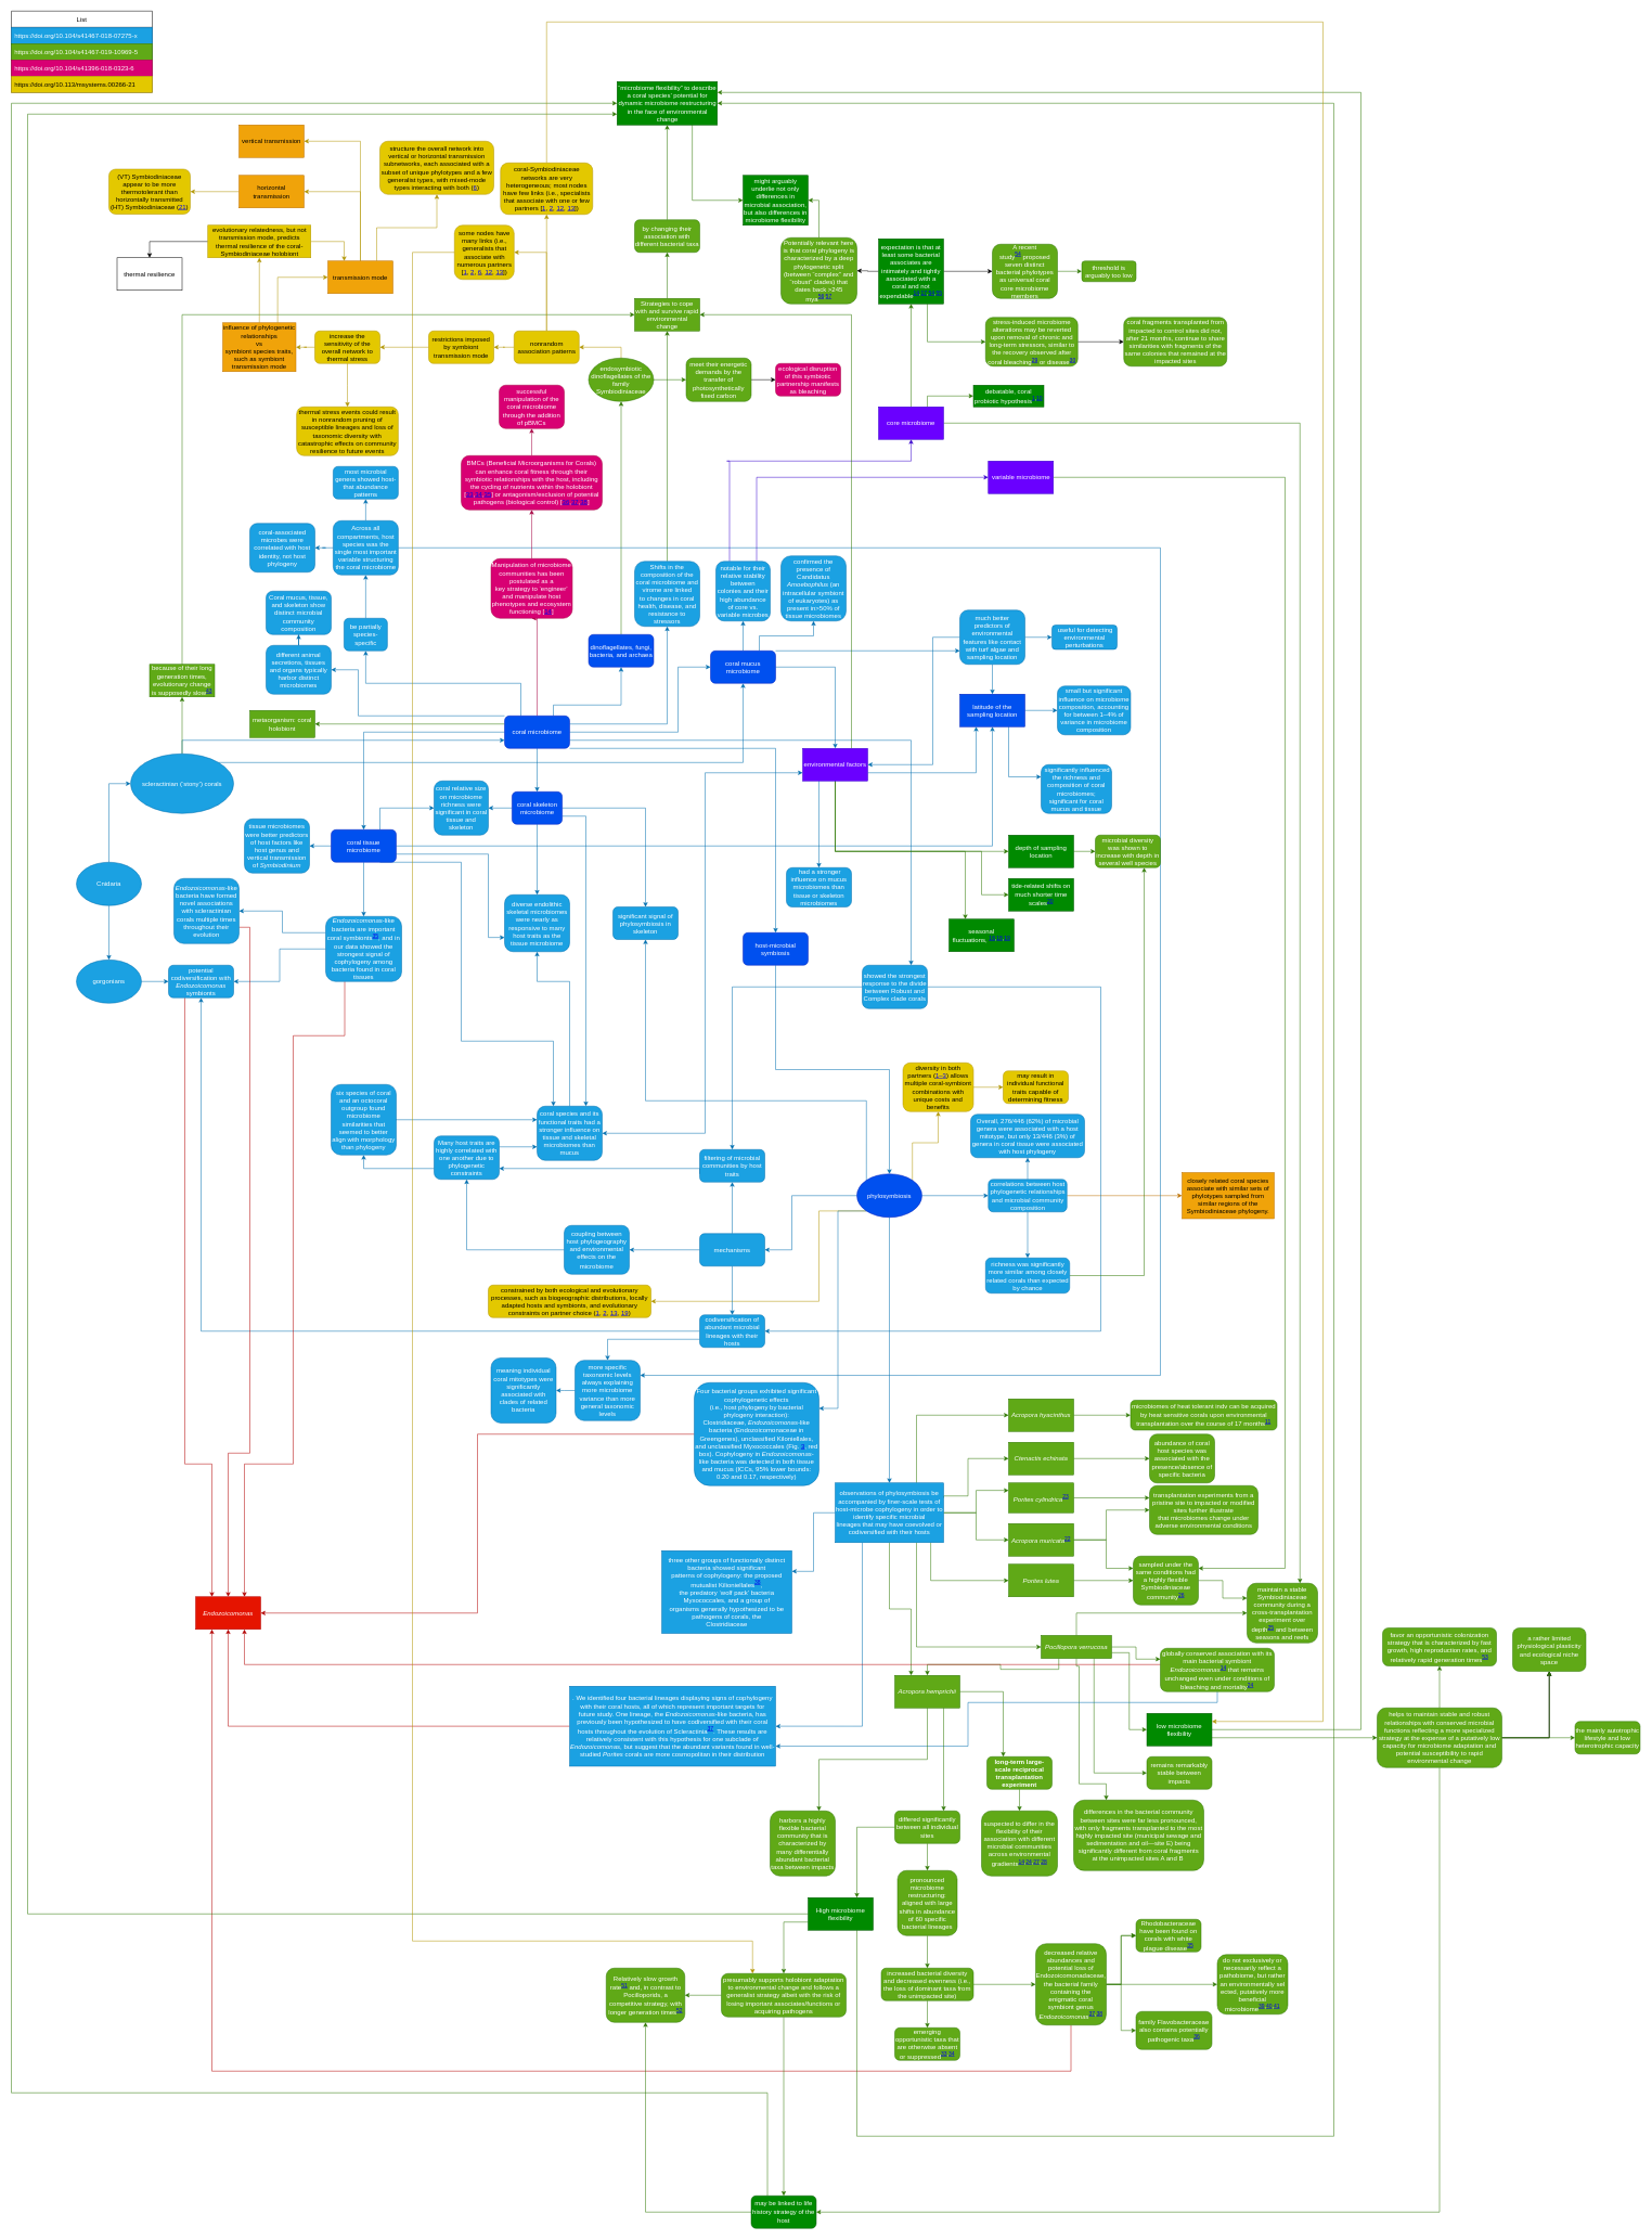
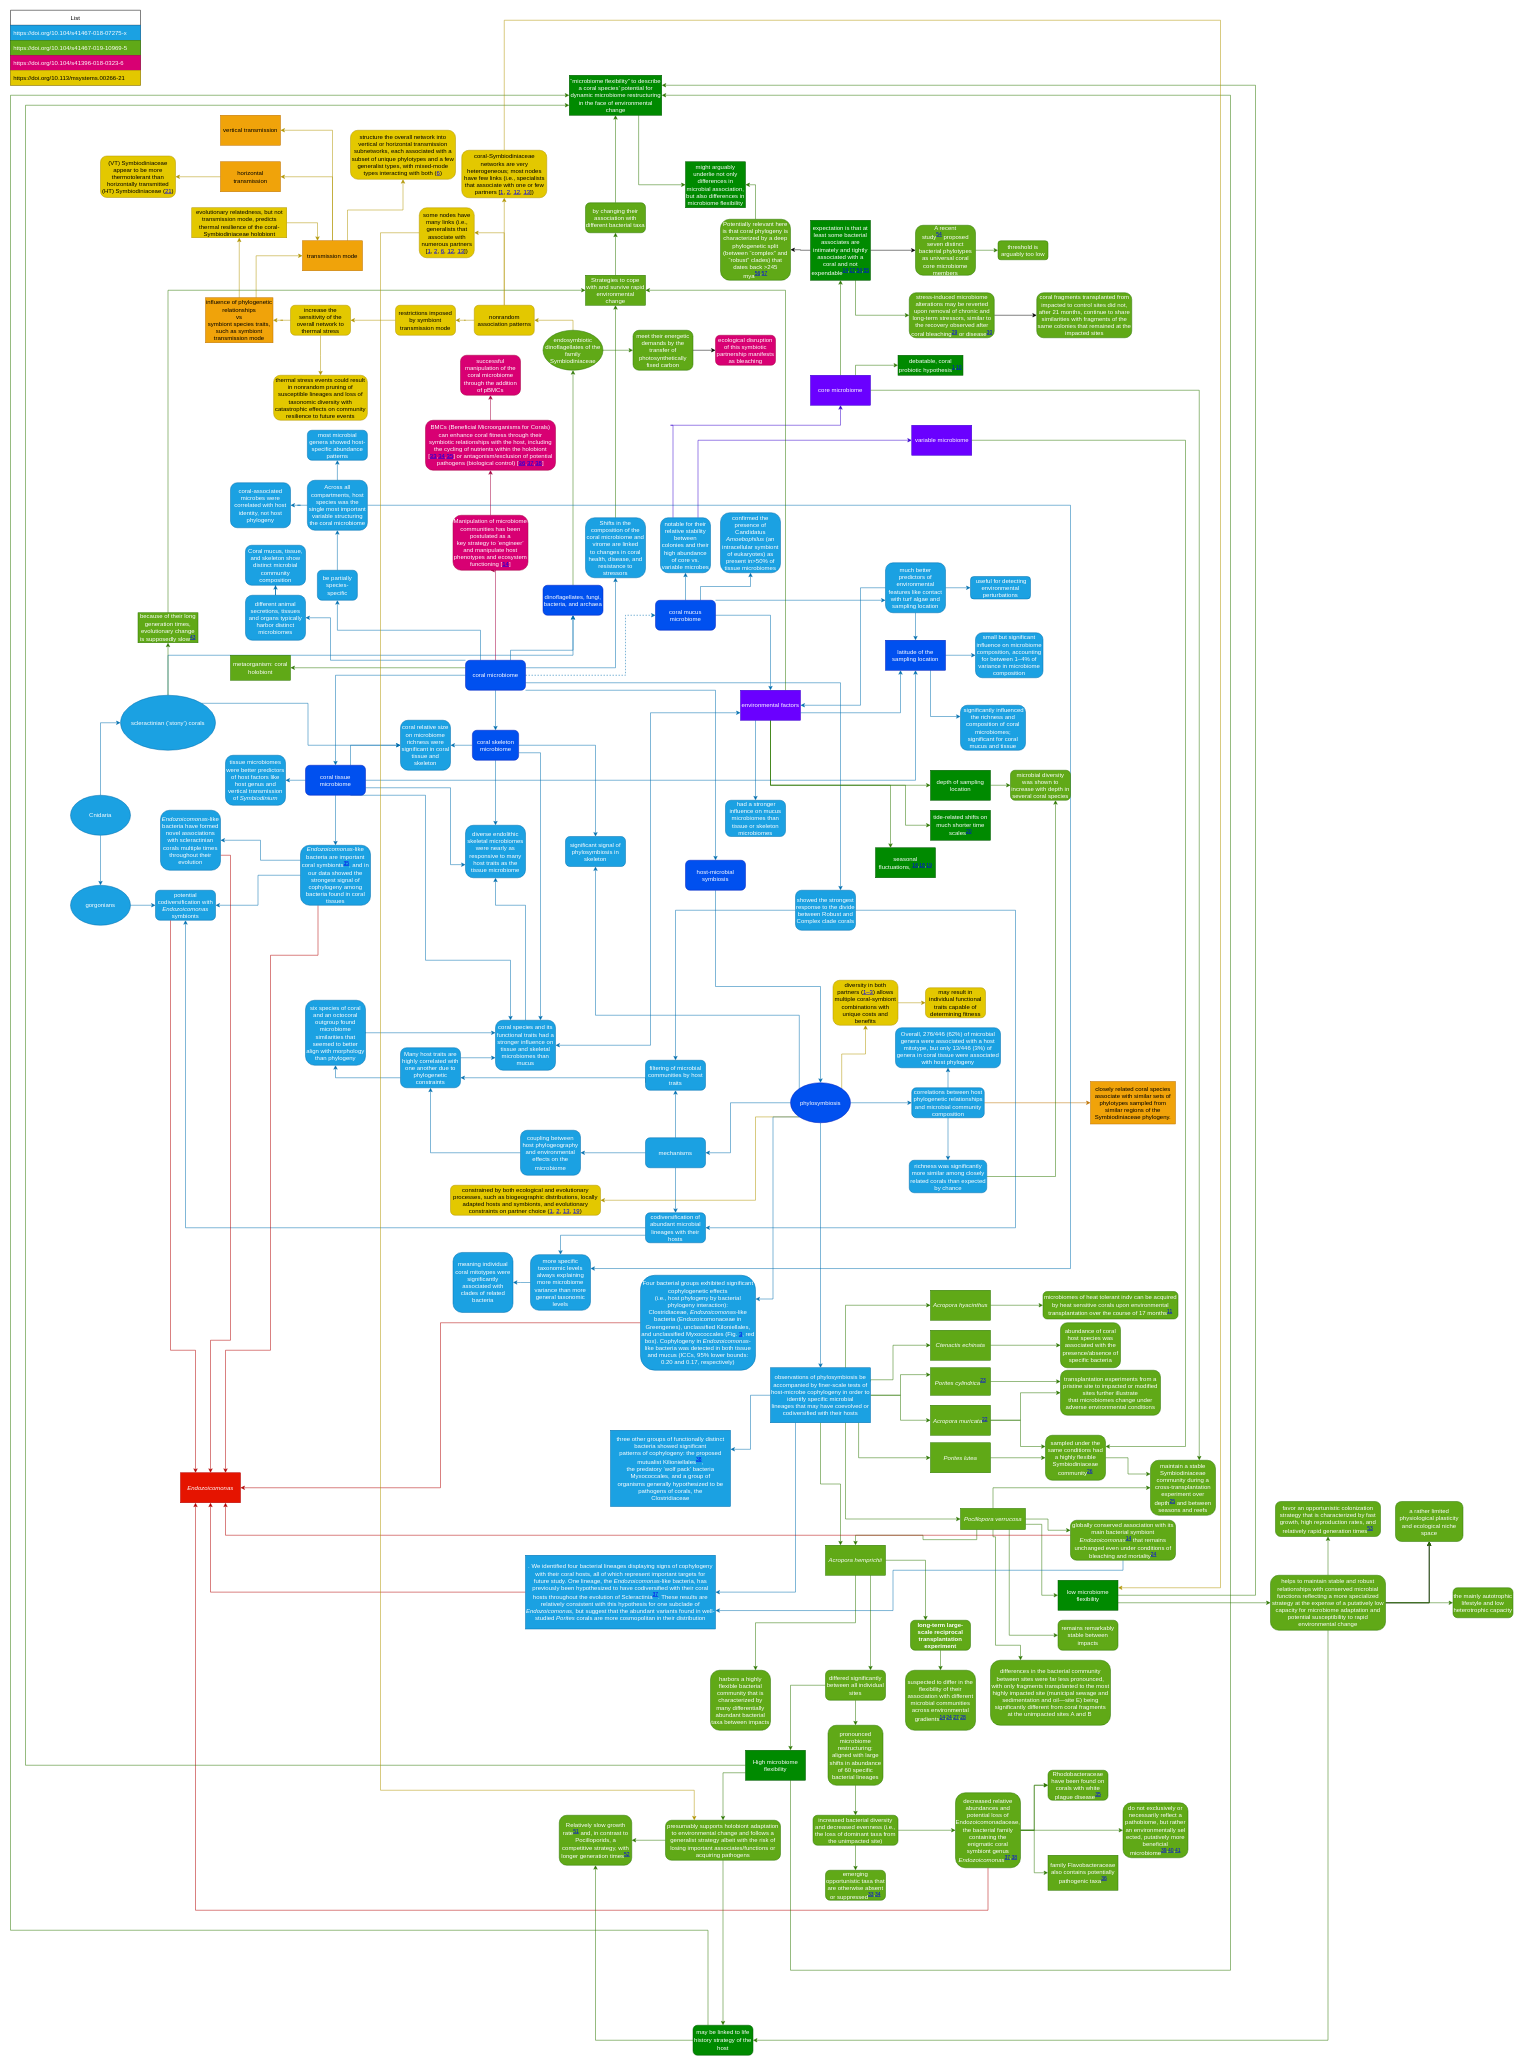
- <mxCell id="288" style="edgeStyle=orthogonalEdgeStyle;rounded=0;orthogonalLoop=1;jettySize=auto;html=1;entryX=0.5;entryY=0;entryDx=0;entryDy=0;" parent="1" source="289" target="308" edge="1"><mxGeometry relative="1" as="geometry" /></mxCell>
- <mxCell id="308" value="thermal resilience" style="rounded=0;whiteSpace=wrap;html=1;" parent="1" vertex="1"><mxGeometry x="215" y="475" width="120" height="60" as="geometry" /></mxCell>
- <mxCell id="113" value="most microbial genera showed host-that abundance patterns" style="whiteSpace=wrap;html=1;rounded=1;fillColor=#1ba1e2;fontColor=#ffffff;strokeColor=#006EAF;" parent="1" vertex="1"><mxGeometry x="613.75" y="860" width="120" height="60" as="geometry" /></mxCell>
+ <mxCell id="113" value="most microbial genera showed host-specific abundance patterns" style="whiteSpace=wrap;html=1;rounded=1;fillColor=#1ba1e2;fontColor=#ffffff;strokeColor=#006EAF;" parent="1" vertex="1"><mxGeometry x="613.75" y="860" width="120" height="60" as="geometry" /></mxCell>
- <mxCell id="13" style="edgeStyle=orthogonalEdgeStyle;rounded=0;orthogonalLoop=1;jettySize=auto;html=1;entryX=0;entryY=0.5;entryDx=0;entryDy=0;fillColor=#1ba1e2;strokeColor=#006EAF;exitX=1;exitY=0.5;exitDx=0;exitDy=0;" parent="1" source="19" target="70" edge="1"><mxGeometry relative="1" as="geometry"><Array as="points"><mxPoint x="1250" y="1350" /><mxPoint x="1250" y="1230" /></Array></mxGeometry></mxCell>
+ <mxCell id="13" style="edgeStyle=orthogonalEdgeStyle;rounded=0;orthogonalLoop=1;jettySize=auto;html=1;entryX=0;entryY=0.5;entryDx=0;entryDy=0;fillColor=#1ba1e2;strokeColor=#006EAF;exitX=1;exitY=0.5;exitDx=0;exitDy=0;dashed=1;" parent="1" source="19" target="70" edge="1"><mxGeometry relative="1" as="geometry"><Array as="points"><mxPoint x="1250" y="1350" /><mxPoint x="1250" y="1230" /></Array></mxGeometry></mxCell>
- <mxCell id="2" style="edgeStyle=orthogonalEdgeStyle;rounded=0;orthogonalLoop=1;jettySize=auto;html=1;exitX=0.5;exitY=0;exitDx=0;exitDy=0;entryX=0;entryY=0.75;entryDx=0;entryDy=0;fillColor=#1ba1e2;strokeColor=#006EAF;" parent="1" source="4" target="19" edge="1"><mxGeometry relative="1" as="geometry" /></mxCell>
+ <mxCell id="2" style="edgeStyle=orthogonalEdgeStyle;rounded=0;orthogonalLoop=1;jettySize=auto;html=1;exitX=0.5;exitY=0;exitDx=0;exitDy=0;fillColor=#1ba1e2;strokeColor=#006EAF;" parent="1" source="4" target="6" edge="1"><mxGeometry relative="1" as="geometry" /></mxCell>
- <mxCell id="12" value="" style="edgeStyle=orthogonalEdgeStyle;rounded=0;orthogonalLoop=1;jettySize=auto;html=1;exitX=1;exitY=0;exitDx=0;exitDy=0;fillColor=#1ba1e2;strokeColor=#006EAF;" parent="1" source="4" target="70" edge="1"><mxGeometry relative="1" as="geometry" /></mxCell>
+ <mxCell id="12" value="" style="edgeStyle=orthogonalEdgeStyle;rounded=0;orthogonalLoop=1;jettySize=auto;html=1;exitX=1;exitY=0;exitDx=0;exitDy=0;fillColor=#1ba1e2;strokeColor=#006EAF;" parent="1" source="4" target="107" edge="1"><mxGeometry relative="1" as="geometry" /></mxCell>
- <mxCell id="157" value="microbial diversity was shown to increase with depth in several well species" style="rounded=1;whiteSpace=wrap;html=1;fillColor=#60a917;fontColor=#ffffff;strokeColor=#2D7600;" parent="1" vertex="1"><mxGeometry x="2020" y="1540" width="120" height="60" as="geometry" /></mxCell>
+ <mxCell id="157" value="microbial diversity was shown to increase with depth in several coral species" style="rounded=1;whiteSpace=wrap;html=1;fillColor=#60a917;fontColor=#ffffff;strokeColor=#2D7600;" parent="1" vertex="1"><mxGeometry x="2020" y="1540" width="120" height="60" as="geometry" /></mxCell>
- <mxCell id="216" value="family Flavobacteraceae also contains potentially pathogenic taxa&lt;sup&gt;&lt;a id=&quot;ref-link-section-d288291724e3137&quot; href=&quot;https://www.nature.com/articles/s41467-019-10969-5#ref-CR36&quot; title=&quot;Sunagawa, S. et al. Bacterial diversity and White Plague disease-associated community changes in the Caribbean coral Montastraea faveolata. ISME J. 3, 512–521 (2009).&quot; aria-label=&quot;Reference 36&quot; data-test=&quot;citation-ref&quot; data-track-label=&quot;link&quot; data-track-action=&quot;reference anchor&quot; data-track=&quot;click&quot;&gt;36&lt;/a&gt;&lt;/sup&gt;" style="whiteSpace=wrap;html=1;rounded=1;fillColor=#60a917;fontColor=#ffffff;strokeColor=#2D7600;" parent="1" vertex="1"><mxGeometry x="2095" y="3710" width="140" height="70" as="geometry" /></mxCell>
+ <mxCell id="216" value="family Flavobacteraceae also contains potentially pathogenic taxa&lt;sup&gt;&lt;a id=&quot;ref-link-section-d288291724e3137&quot; href=&quot;https://www.nature.com/articles/s41467-019-10969-5#ref-CR36&quot; title=&quot;Sunagawa, S. et al. Bacterial diversity and White Plague disease-associated community changes in the Caribbean coral Montastraea faveolata. ISME J. 3, 512–521 (2009).&quot; aria-label=&quot;Reference 36&quot; data-test=&quot;citation-ref&quot; data-track-label=&quot;link&quot; data-track-action=&quot;reference anchor&quot; data-track=&quot;click&quot;&gt;36&lt;/a&gt;&lt;/sup&gt;" style="whiteSpace=wrap;html=1;fillColor=#60a917;fontColor=#ffffff;strokeColor=#2D7600;rounded=0;" parent="1" vertex="1"><mxGeometry x="2095" y="3710" width="140" height="70" as="geometry" /></mxCell>
